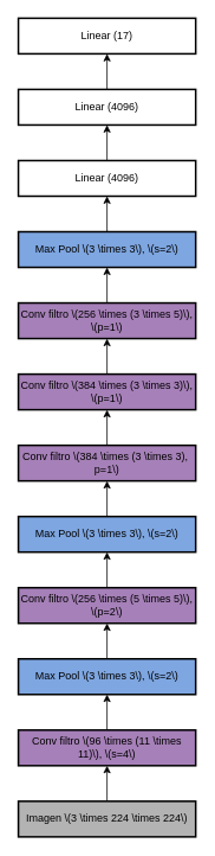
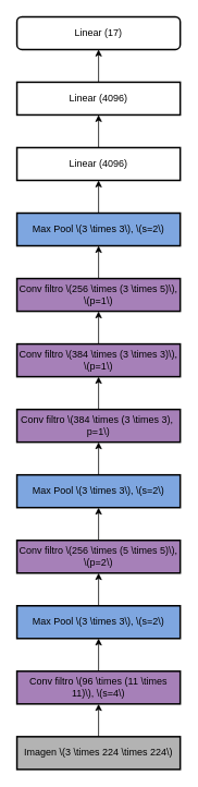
- <mxCell id="6" value="&lt;font color=&quot;#000000&quot;&gt;Linear (17)&lt;/font&gt;" style="rounded=0;whiteSpace=wrap;html=1;fillColor=#FFFFFF;strokeColor=#000000;strokeWidth=2;" parent="1" vertex="1"><mxGeometry x="20" y="20" width="200" height="40" as="geometry" /></mxCell>
+ <mxCell id="6" value="&lt;font color=&quot;#000000&quot;&gt;Linear (17)&lt;/font&gt;" style="whiteSpace=wrap;html=1;fillColor=#FFFFFF;strokeColor=#000000;strokeWidth=2;rounded=1;" parent="1" vertex="1"><mxGeometry x="20" y="20" width="200" height="40" as="geometry" /></mxCell>
